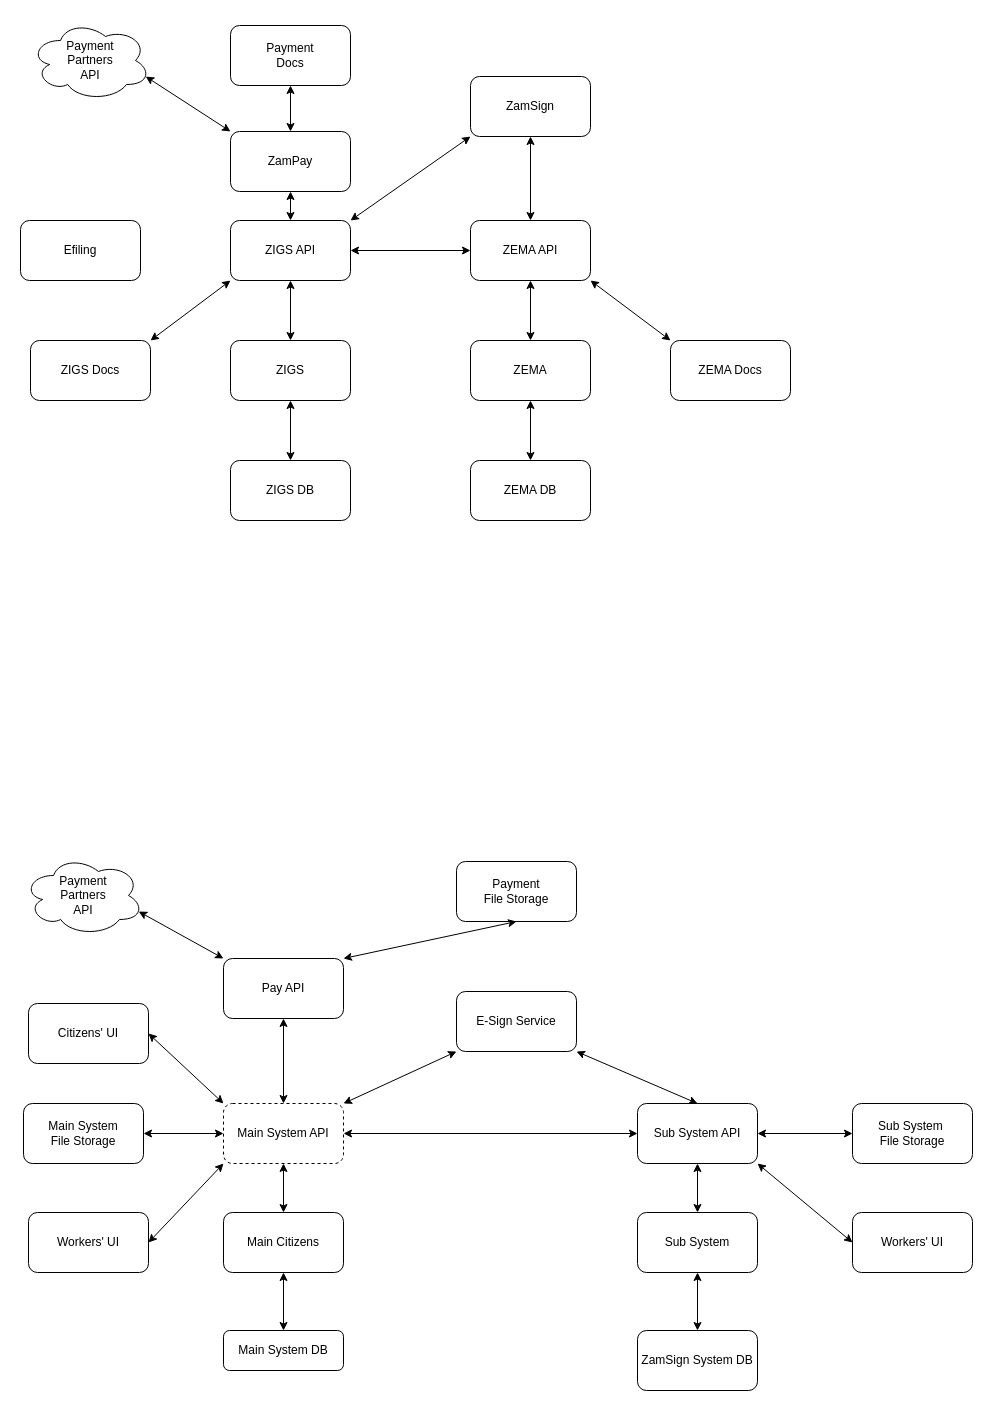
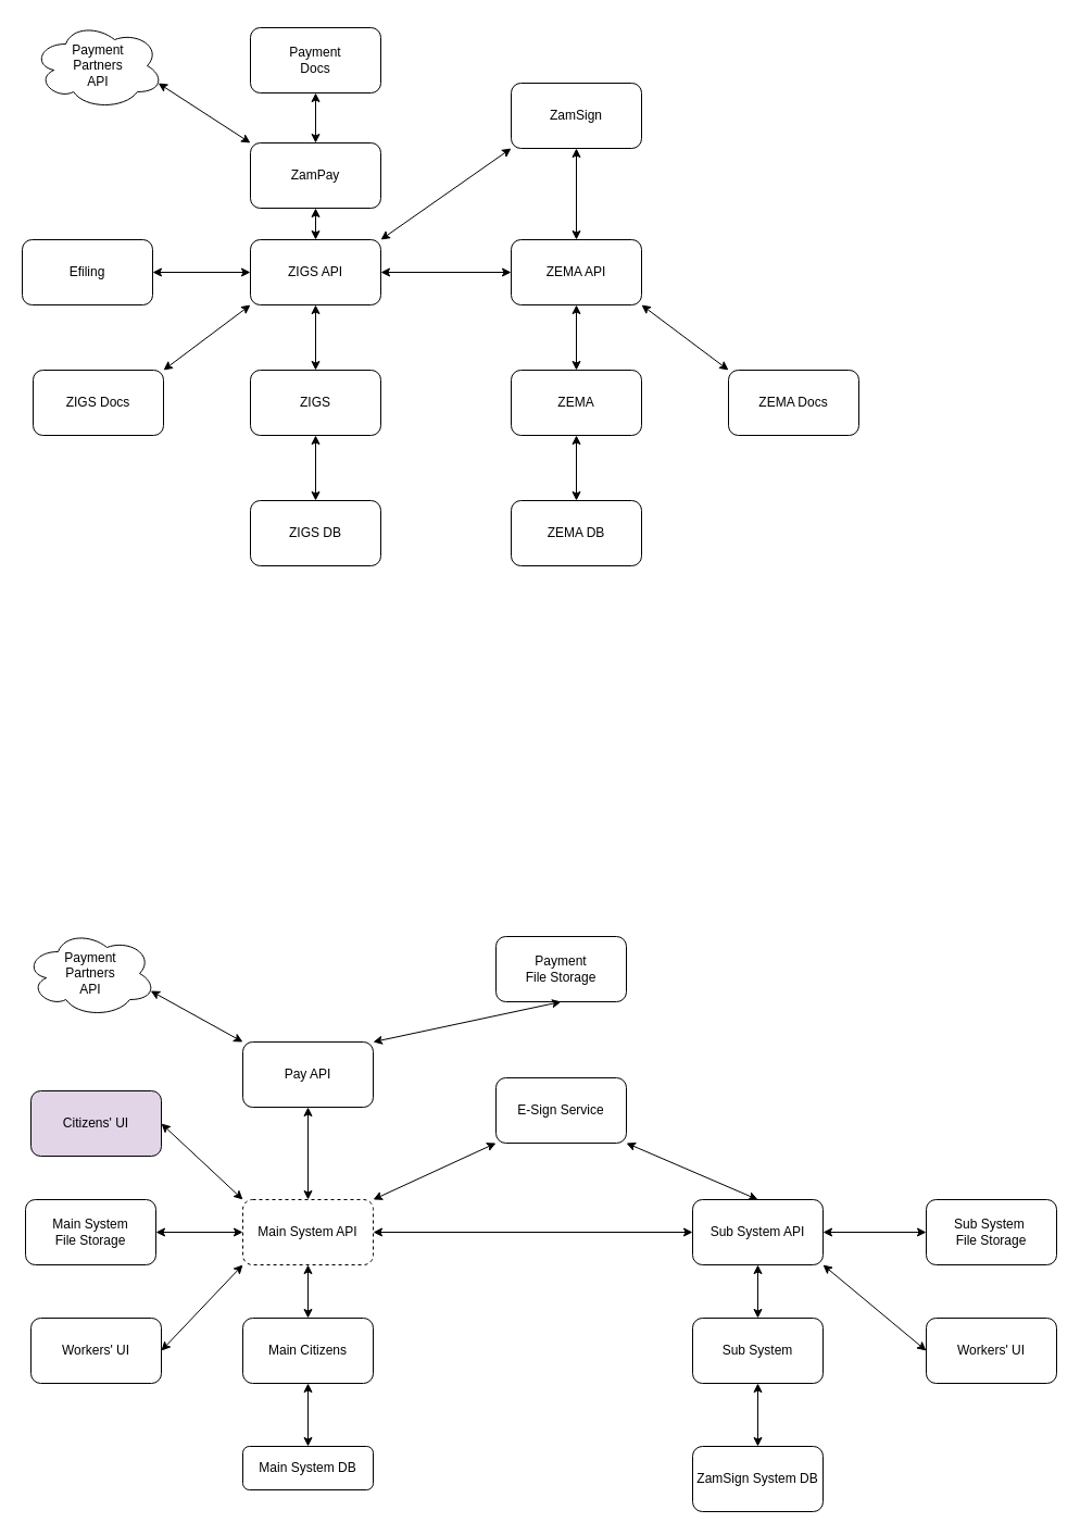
+ <mxCell id="14" value="" style="endArrow=classic;startArrow=classic;html=1;rounded=0;entryX=1;entryY=0.5;entryDx=0;entryDy=0;exitX=0;exitY=0.5;exitDx=0;exitDy=0;" parent="1" source="3" target="2" edge="1"><mxGeometry width="50" height="50" relative="1" as="geometry"><mxPoint x="420" y="280" as="sourcePoint" /><mxPoint x="470" y="230" as="targetPoint" /><Array as="points" /></mxGeometry></mxCell>
- <mxCell id="28" value="Citizens' UI" style="rounded=1;whiteSpace=wrap;html=1;" vertex="1" parent="1"><mxGeometry x="28" y="1003" width="120" height="60" as="geometry" /></mxCell>
+ <mxCell id="28" value="Citizens' UI" style="rounded=1;whiteSpace=wrap;html=1;fillColor=#e1d5e7;" vertex="1" parent="1"><mxGeometry x="28" y="1003" width="120" height="60" as="geometry" /></mxCell>
